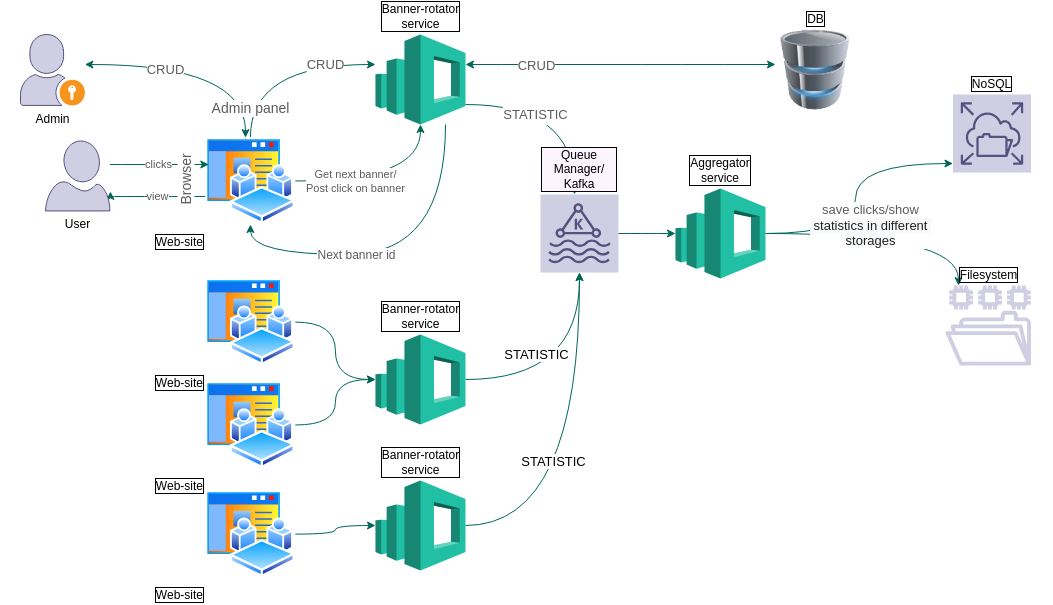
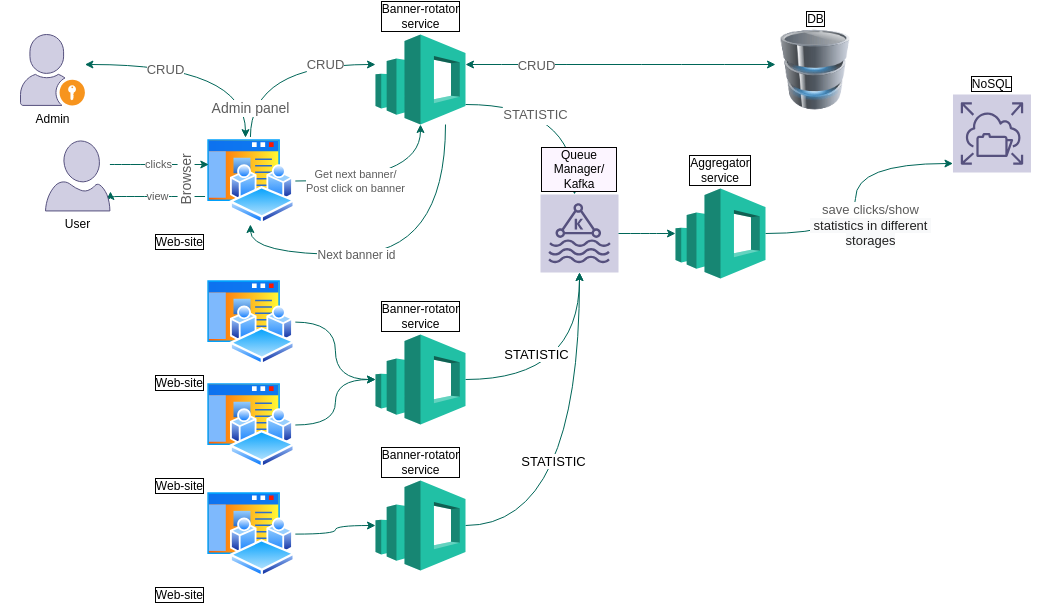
- <mxCell id="15" style="edgeStyle=orthogonalEdgeStyle;rounded=0;orthogonalLoop=1;jettySize=auto;html=1;startArrow=none;startFill=0;fontSize=17;strokeColor=#006658;fontColor=#5C5C5C;curved=1;exitX=1;exitY=0.5;exitDx=0;exitDy=0;exitPerimeter=0;" edge="1" parent="1" source="32" target="24"><mxGeometry relative="1" as="geometry"><Array as="points"><mxPoint x="958" y="224" /></Array></mxGeometry></mxCell>
- <mxCell id="24" value="Filesystem" style="outlineConnect=0;fillColor=#d0cee2;strokeColor=#56517e;dashed=0;verticalLabelPosition=top;verticalAlign=bottom;align=center;html=1;fontSize=12;fontStyle=0;aspect=fixed;pointerEvents=1;shape=mxgraph.aws4.file_system;labelPosition=center;labelBorderColor=#000000;" vertex="1" parent="1"><mxGeometry x="945" y="276.12" width="85.48" height="80" as="geometry" /></mxCell>
